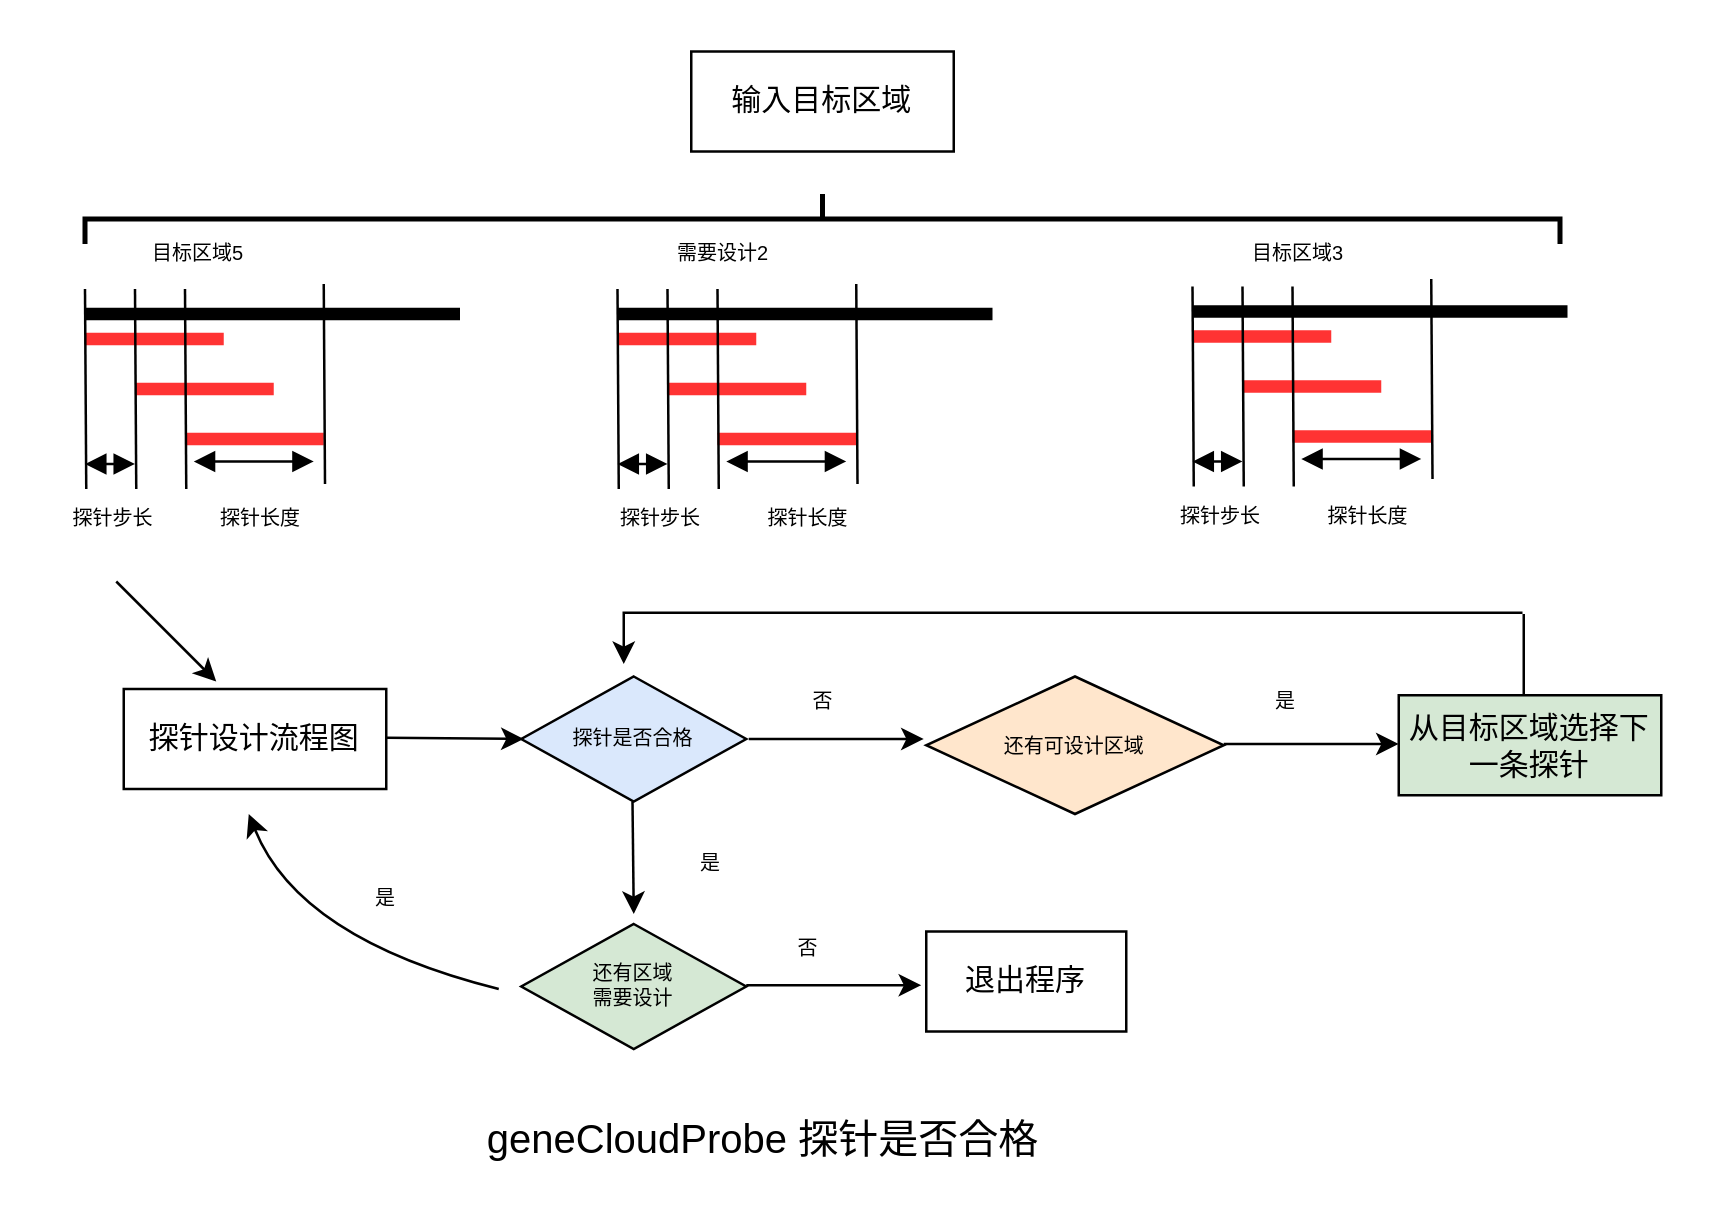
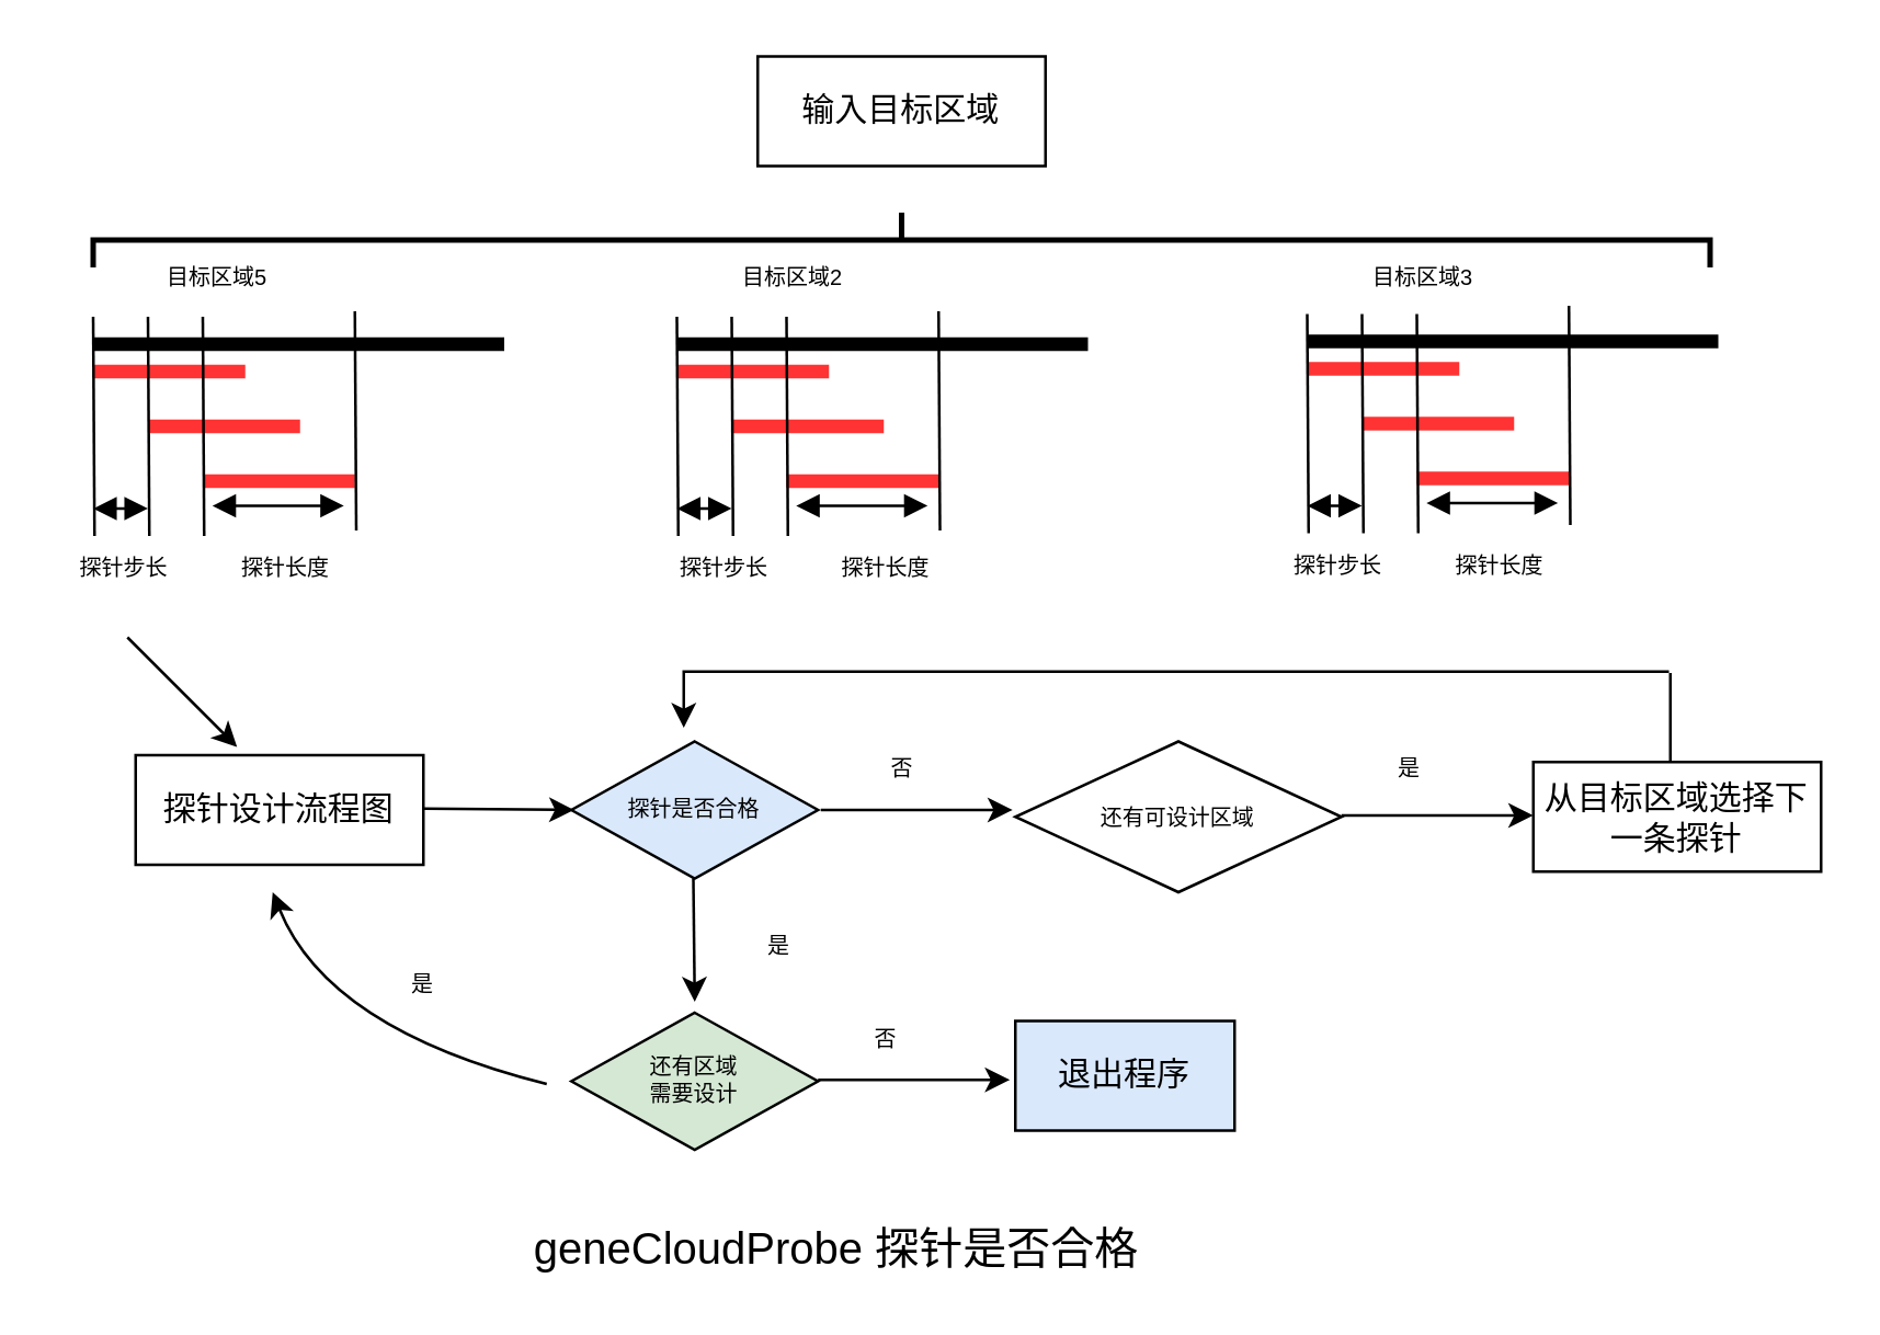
- <mxCell id="40" value="需要设计2" style="text;html=1;strokeColor=none;fillColor=none;align=center;verticalAlign=middle;whiteSpace=wrap;rounded=0;fontSize=8;" vertex="1" parent="1"><mxGeometry x="259" y="91" width="60" height="20" as="geometry" /></mxCell>
+ <mxCell id="40" value="目标区域2" style="text;html=1;strokeColor=none;fillColor=none;align=center;verticalAlign=middle;whiteSpace=wrap;rounded=0;fontSize=8;" vertex="1" parent="1"><mxGeometry x="259" y="91" width="60" height="20" as="geometry" /></mxCell>
- <mxCell id="58" value="还有可设计区域" style="rhombus;whiteSpace=wrap;html=1;fontSize=8;fillColor=#ffe6cc;" vertex="1" parent="1"><mxGeometry x="370" y="270" width="119" height="55" as="geometry" /></mxCell>
+ <mxCell id="58" value="还有可设计区域" style="rhombus;whiteSpace=wrap;html=1;fontSize=8;" vertex="1" parent="1"><mxGeometry x="370" y="270" width="119" height="55" as="geometry" /></mxCell>
- <mxCell id="61" value="从目标区域选择下一条探针" style="rounded=0;whiteSpace=wrap;html=1;fillColor=#d5e8d4;" vertex="1" parent="1"><mxGeometry x="559" y="277.5" width="105" height="40" as="geometry" /></mxCell>
+ <mxCell id="61" value="从目标区域选择下一条探针" style="rounded=0;whiteSpace=wrap;html=1;" vertex="1" parent="1"><mxGeometry x="559" y="277.5" width="105" height="40" as="geometry" /></mxCell>
- <mxCell id="57" value="退出程序" style="rounded=0;whiteSpace=wrap;html=1;" vertex="1" parent="1"><mxGeometry x="370" y="372" width="80" height="40" as="geometry" /></mxCell>
+ <mxCell id="57" value="退出程序" style="rounded=0;whiteSpace=wrap;html=1;fillColor=#dae8fc;" vertex="1" parent="1"><mxGeometry x="370" y="372" width="80" height="40" as="geometry" /></mxCell>
